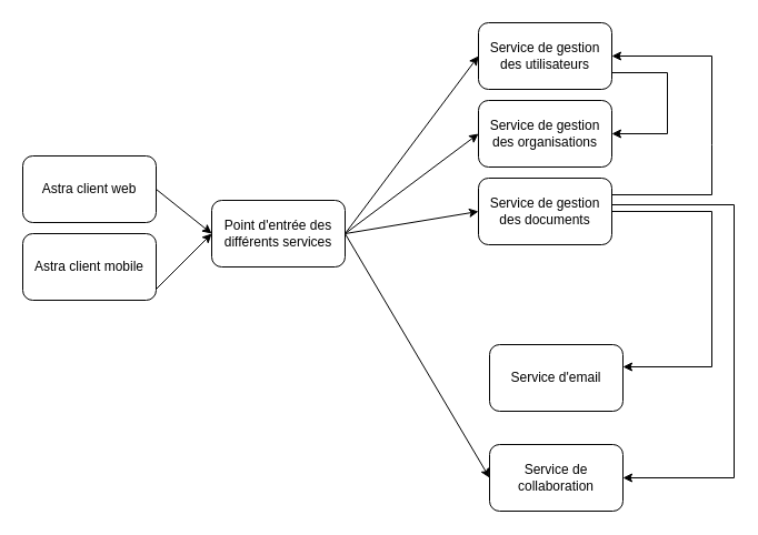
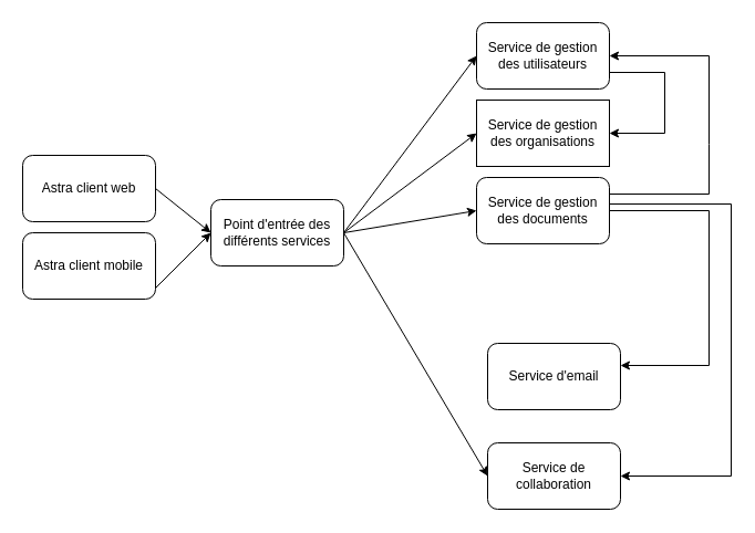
- <mxCell id="7" value="Service de gestion des organisations" style="rounded=1;whiteSpace=wrap;html=1;" parent="1" vertex="1"><mxGeometry x="430" y="90" width="120" height="60" as="geometry" /></mxCell>
+ <mxCell id="7" value="Service de gestion des organisations" style="whiteSpace=wrap;html=1;rounded=0;" parent="1" vertex="1"><mxGeometry x="430" y="90" width="120" height="60" as="geometry" /></mxCell>
